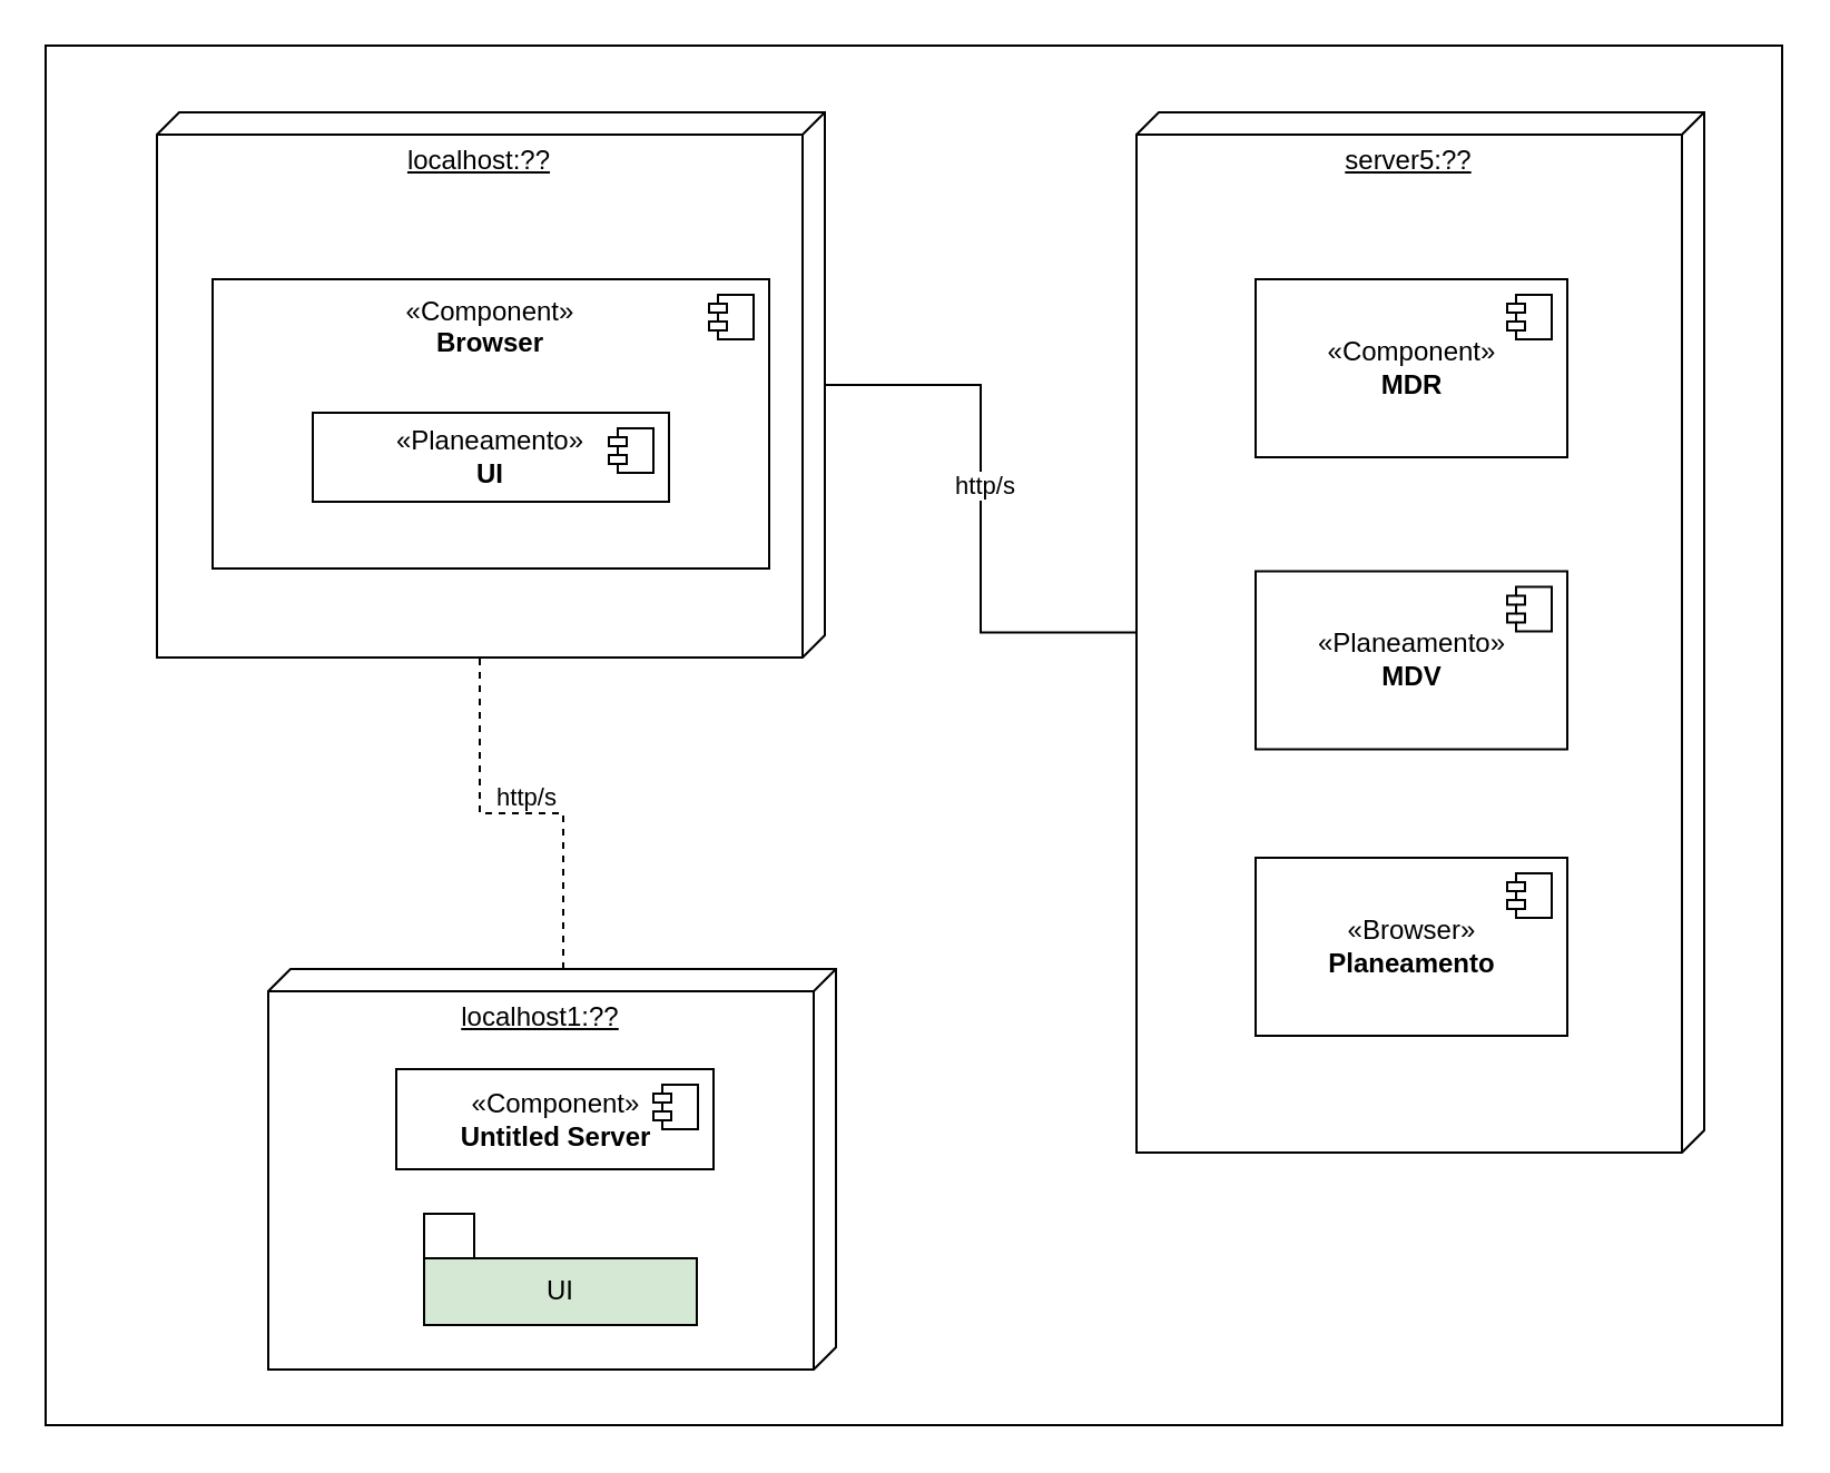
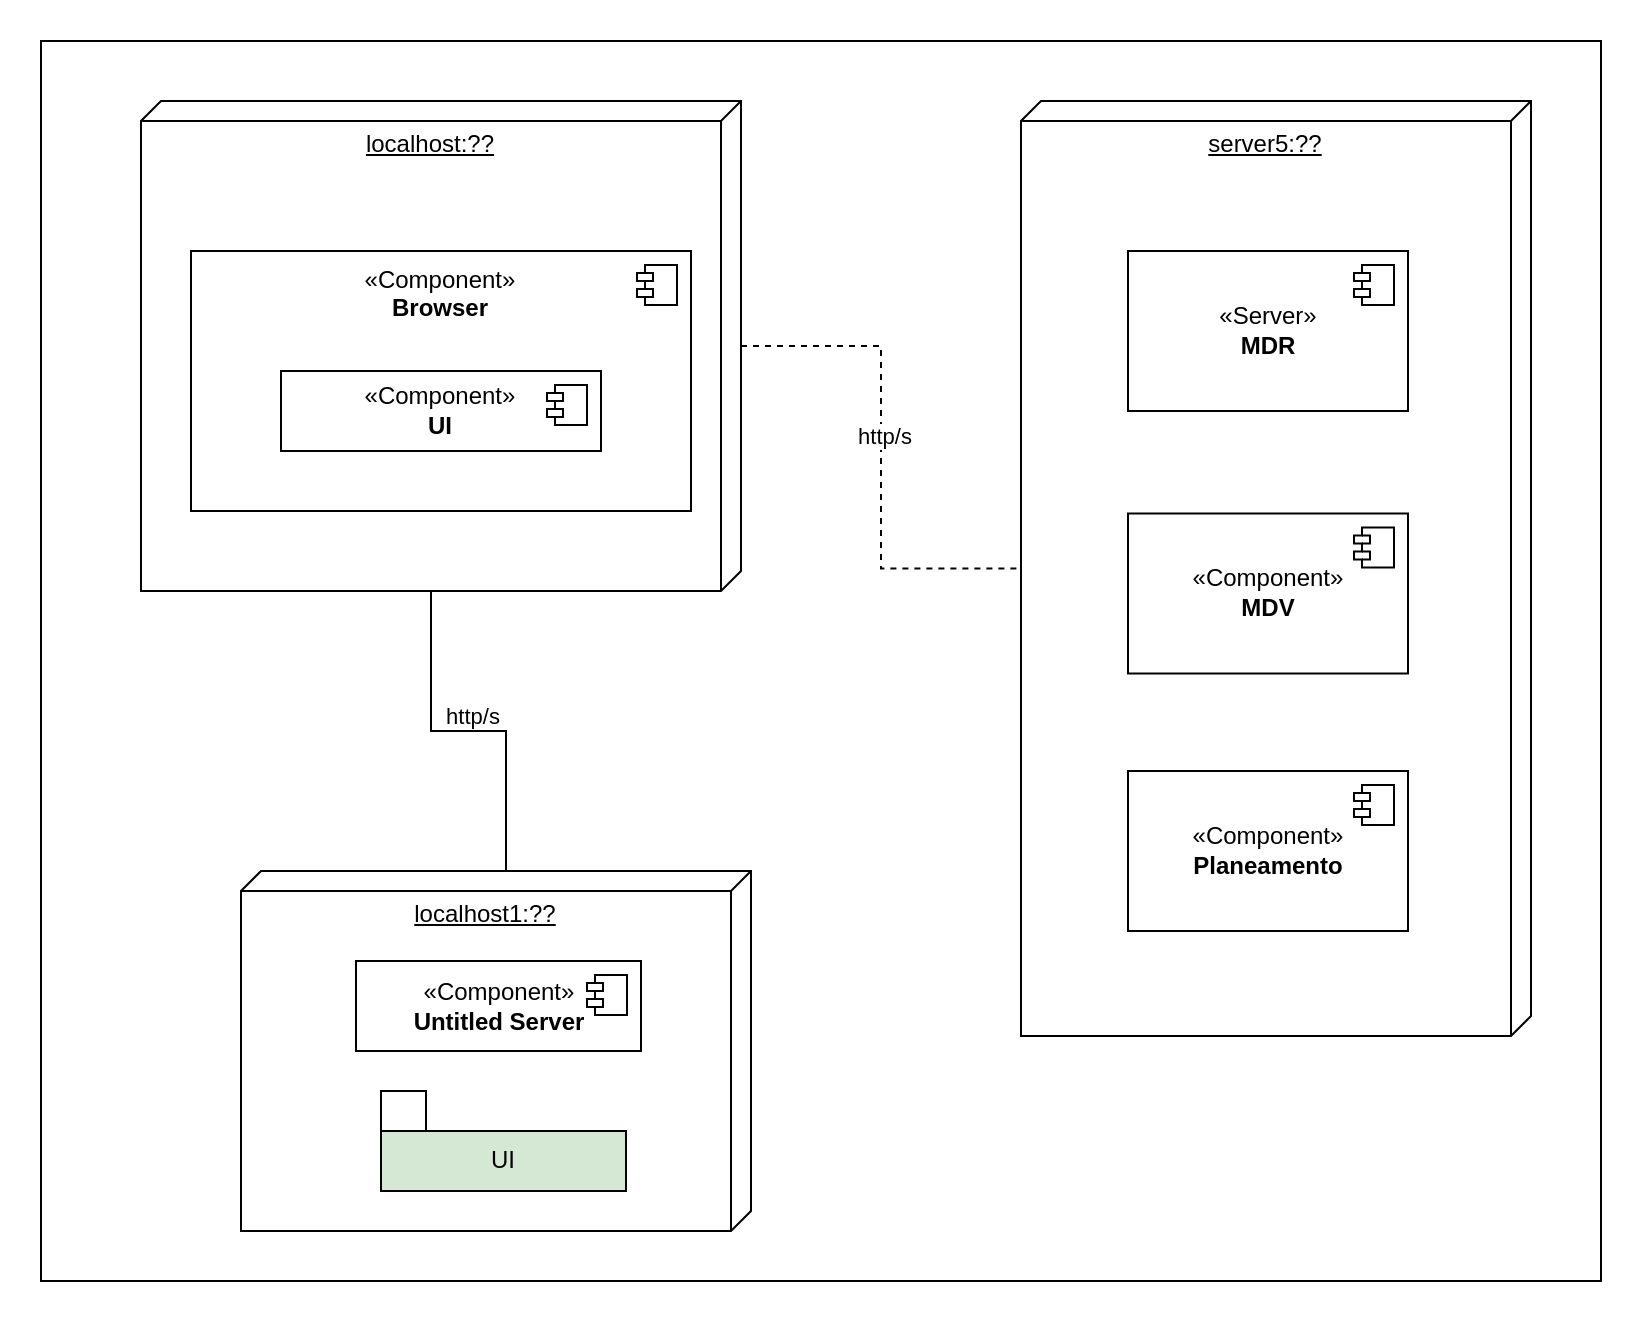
- <mxCell id="17" value="«Component&lt;span style=&quot;background-color: initial;&quot;&gt;»&lt;/span&gt;&lt;div&gt;&lt;b&gt;MDR&lt;/b&gt;&lt;/div&gt;" style="html=1;dropTarget=0;whiteSpace=wrap;" parent="15" vertex="1"><mxGeometry x="53.5" y="75" width="140" height="80" as="geometry" /></mxCell>
+ <mxCell id="17" value="«Server&lt;span style=&quot;background-color: initial;&quot;&gt;»&lt;/span&gt;&lt;div&gt;&lt;b&gt;MDR&lt;/b&gt;&lt;/div&gt;" style="html=1;dropTarget=0;whiteSpace=wrap;" parent="15" vertex="1"><mxGeometry x="53.5" y="75" width="140" height="80" as="geometry" /></mxCell>
- <mxCell id="27" value="«Planeamento&lt;span style=&quot;background-color: initial;&quot;&gt;»&lt;/span&gt;&lt;div&gt;&lt;b&gt;UI&lt;/b&gt;&lt;/div&gt;" style="html=1;dropTarget=0;whiteSpace=wrap;" vertex="1" parent="23"><mxGeometry x="70" y="135" width="160" height="40" as="geometry" /></mxCell>
+ <mxCell id="27" value="«Component&lt;span style=&quot;background-color: initial;&quot;&gt;»&lt;/span&gt;&lt;div&gt;&lt;b&gt;UI&lt;/b&gt;&lt;/div&gt;" style="html=1;dropTarget=0;whiteSpace=wrap;" vertex="1" parent="23"><mxGeometry x="70" y="135" width="160" height="40" as="geometry" /></mxCell>
- <mxCell id="13" style="edgeStyle=orthogonalEdgeStyle;rounded=0;orthogonalLoop=1;jettySize=auto;html=1;endArrow=none;endFill=0;" parent="12" source="24" target="16" edge="1"><mxGeometry relative="1" as="geometry" /></mxCell>
+ <mxCell id="13" style="edgeStyle=orthogonalEdgeStyle;rounded=0;orthogonalLoop=1;jettySize=auto;html=1;endArrow=none;endFill=0;dashed=1;" parent="12" source="24" target="16" edge="1"><mxGeometry relative="1" as="geometry" /></mxCell>
- <mxCell id="19" value="«Planeamento&lt;span style=&quot;background-color: initial;&quot;&gt;»&lt;/span&gt;&lt;div&gt;&lt;b&gt;MDV&lt;/b&gt;&lt;/div&gt;" style="html=1;dropTarget=0;whiteSpace=wrap;" vertex="1" parent="15"><mxGeometry x="53.5" y="206.25" width="140" height="80" as="geometry" /></mxCell>
+ <mxCell id="19" value="«Component&lt;span style=&quot;background-color: initial;&quot;&gt;»&lt;/span&gt;&lt;div&gt;&lt;b&gt;MDV&lt;/b&gt;&lt;/div&gt;" style="html=1;dropTarget=0;whiteSpace=wrap;" vertex="1" parent="15"><mxGeometry x="53.5" y="206.25" width="140" height="80" as="geometry" /></mxCell>
- <mxCell id="3" style="edgeStyle=orthogonalEdgeStyle;rounded=0;orthogonalLoop=1;jettySize=auto;html=1;endArrow=none;endFill=0;entryX=0;entryY=0;entryDx=245;entryDy=155;entryPerimeter=0;exitX=0;exitY=0;exitDx=0;exitDy=122.5;exitPerimeter=0;dashed=1;" edge="1" parent="1" source="6" target="24"><mxGeometry relative="1" as="geometry"><mxPoint x="150" y="349.998" as="sourcePoint" /><mxPoint x="334" y="486.152" as="targetPoint" /></mxGeometry></mxCell>
+ <mxCell id="3" style="edgeStyle=orthogonalEdgeStyle;rounded=0;orthogonalLoop=1;jettySize=auto;html=1;endArrow=none;endFill=0;entryX=0;entryY=0;entryDx=245;entryDy=155;entryPerimeter=0;exitX=0;exitY=0;exitDx=0;exitDy=122.5;exitPerimeter=0;" edge="1" parent="1" source="6" target="24"><mxGeometry relative="1" as="geometry"><mxPoint x="150" y="349.998" as="sourcePoint" /><mxPoint x="334" y="486.152" as="targetPoint" /></mxGeometry></mxCell>
- <mxCell id="21" value="«Browser&lt;span style=&quot;background-color: initial;&quot;&gt;»&lt;/span&gt;&lt;div&gt;&lt;b&gt;Planeamento&lt;/b&gt;&lt;/div&gt;" style="html=1;dropTarget=0;whiteSpace=wrap;" vertex="1" parent="15"><mxGeometry x="53.5" y="335" width="140" height="80" as="geometry" /></mxCell>
+ <mxCell id="21" value="«Component&lt;span style=&quot;background-color: initial;&quot;&gt;»&lt;/span&gt;&lt;div&gt;&lt;b&gt;Planeamento&lt;/b&gt;&lt;/div&gt;" style="html=1;dropTarget=0;whiteSpace=wrap;" vertex="1" parent="15"><mxGeometry x="53.5" y="335" width="140" height="80" as="geometry" /></mxCell>
